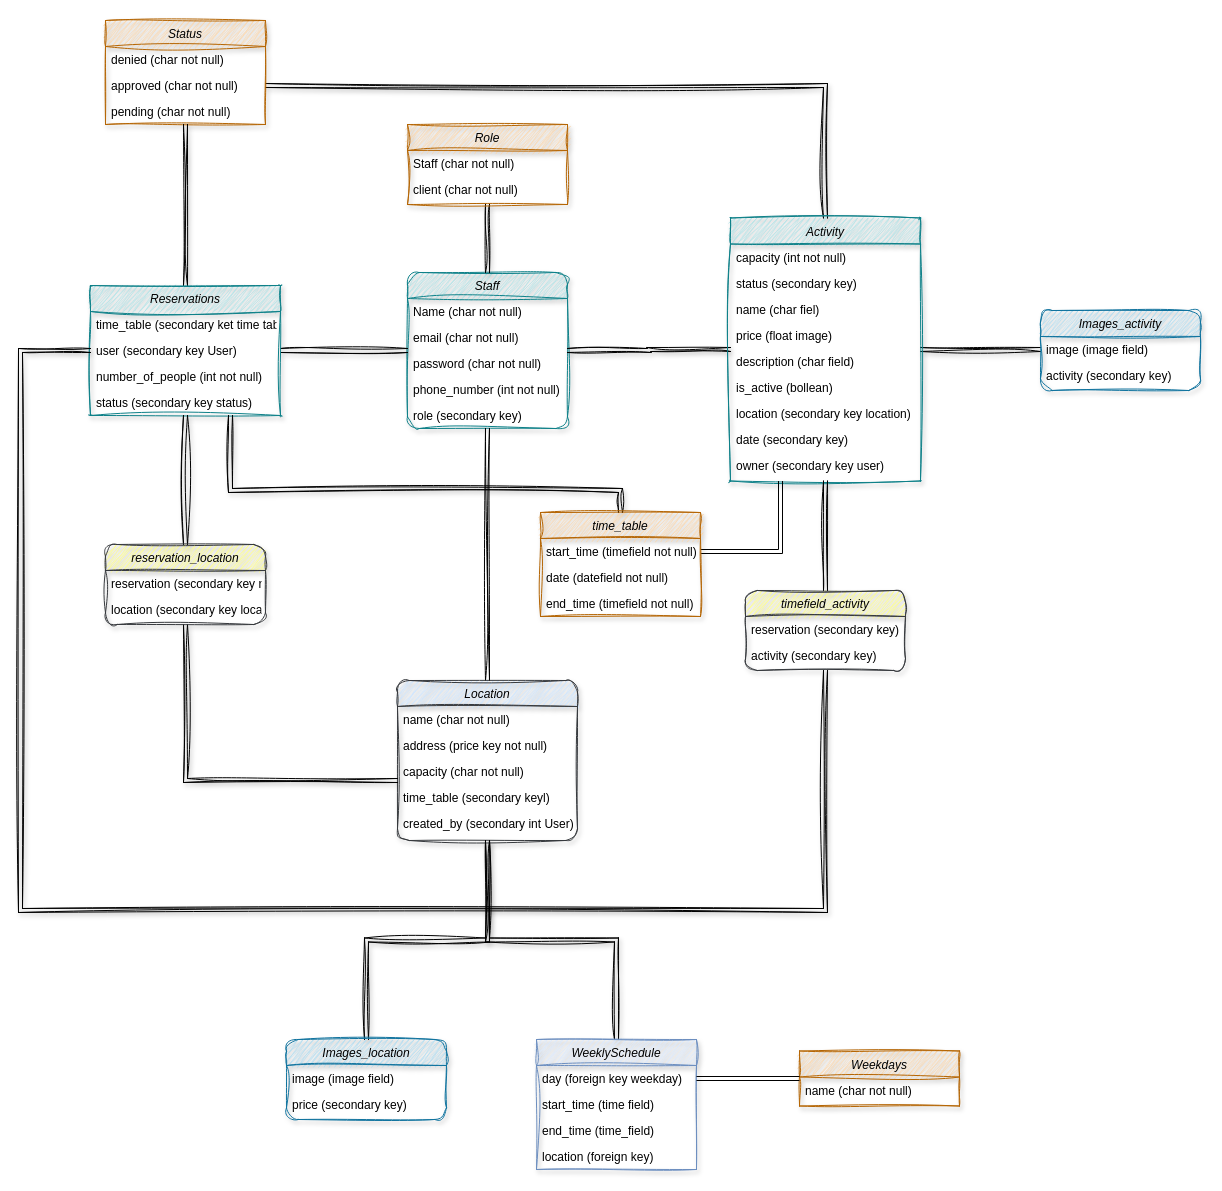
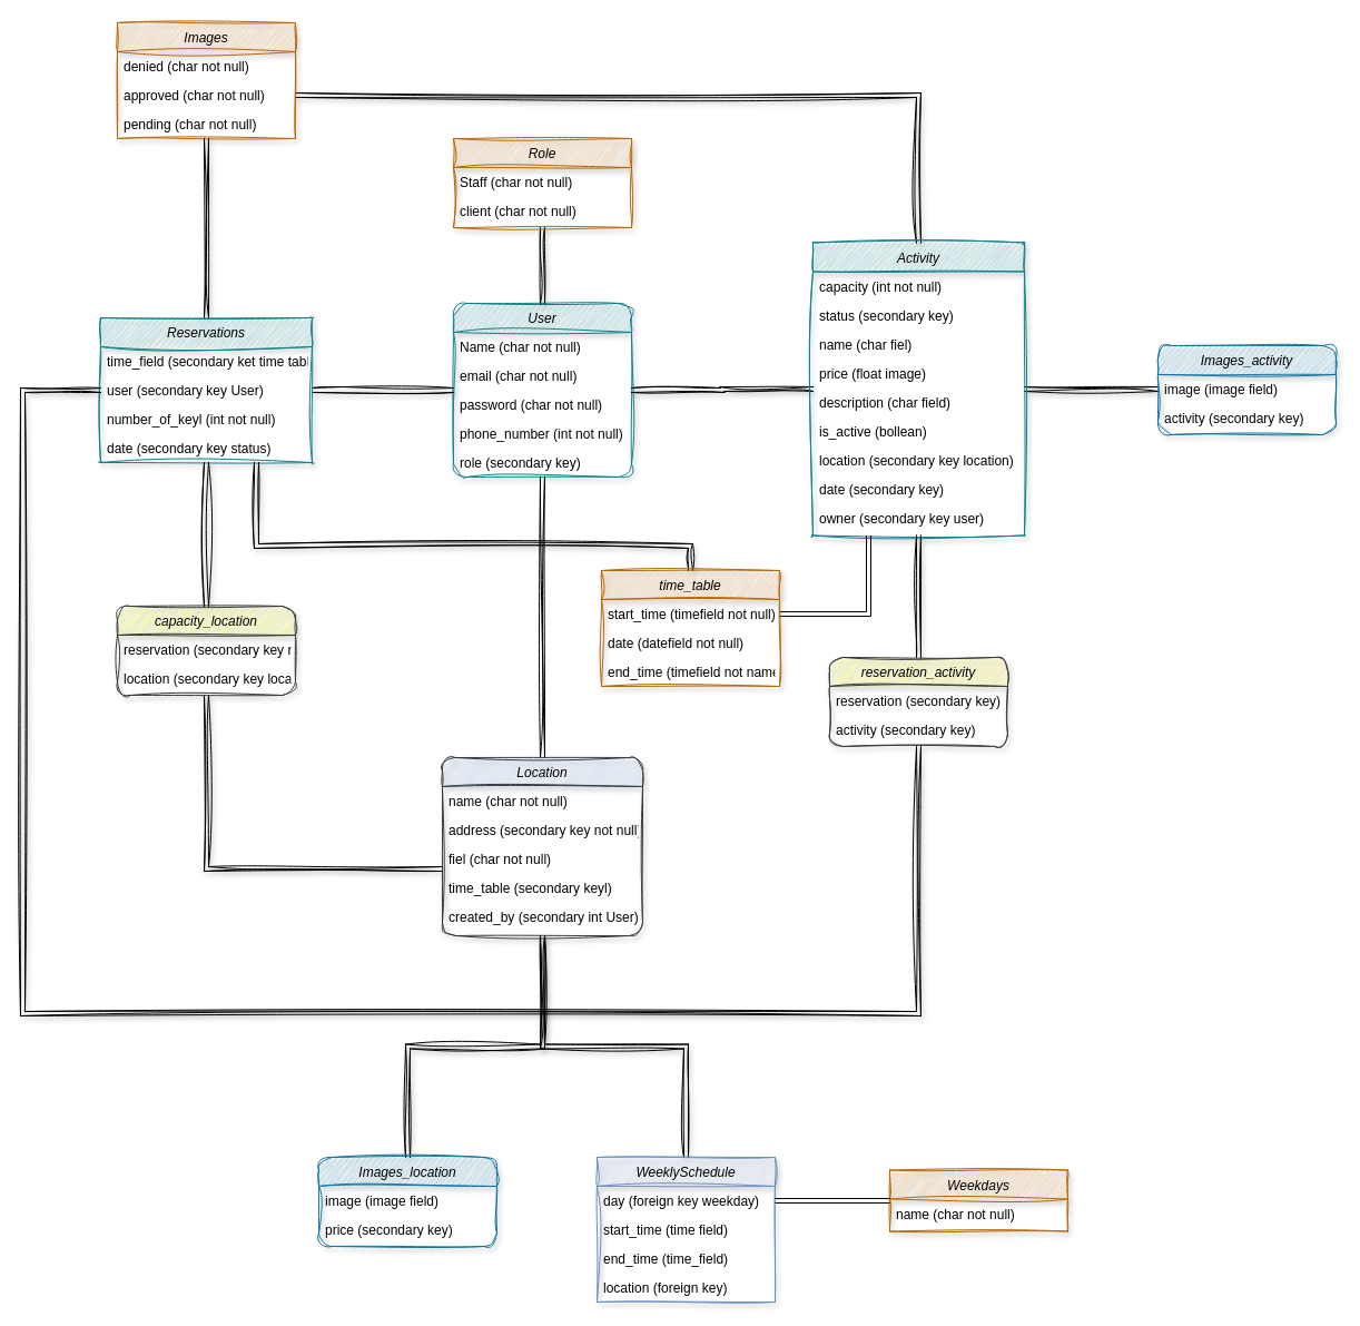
- <mxCell id="36" value="Status" style="swimlane;fontStyle=2;align=center;verticalAlign=top;childLayout=stackLayout;horizontal=1;startSize=26;horizontalStack=0;resizeParent=1;resizeLast=0;collapsible=1;marginBottom=0;rounded=0;shadow=1;strokeWidth=1;fillColor=#fad7ac;strokeColor=#b46504;fillStyle=zigzag;sketch=1;curveFitting=1;jiggle=2;" parent="1" vertex="1"><mxGeometry x="105" y="20" width="160" height="104" as="geometry"><mxRectangle x="230" y="140" width="160" height="26" as="alternateBounds" /></mxGeometry></mxCell>
+ <mxCell id="36" value="Images" style="swimlane;fontStyle=2;align=center;verticalAlign=top;childLayout=stackLayout;horizontal=1;startSize=26;horizontalStack=0;resizeParent=1;resizeLast=0;collapsible=1;marginBottom=0;rounded=0;shadow=1;strokeWidth=1;fillColor=#fad7ac;strokeColor=#b46504;fillStyle=zigzag;sketch=1;curveFitting=1;jiggle=2;" parent="1" vertex="1"><mxGeometry x="105" y="20" width="160" height="104" as="geometry"><mxRectangle x="230" y="140" width="160" height="26" as="alternateBounds" /></mxGeometry></mxCell>
- <mxCell id="2" value="Staff" style="swimlane;fontStyle=2;align=center;verticalAlign=top;childLayout=stackLayout;horizontal=1;startSize=26;horizontalStack=0;resizeParent=1;resizeLast=0;collapsible=1;marginBottom=0;rounded=1;shadow=1;strokeWidth=1;fillColor=#b0e3e6;strokeColor=#0e8088;gradientColor=none;fillStyle=zigzag;sketch=1;curveFitting=1;jiggle=2;glass=0;" parent="1" vertex="1"><mxGeometry x="407" y="272" width="160" height="156" as="geometry"><mxRectangle x="230" y="140" width="160" height="26" as="alternateBounds" /></mxGeometry></mxCell>
+ <mxCell id="2" value="User" style="swimlane;fontStyle=2;align=center;verticalAlign=top;childLayout=stackLayout;horizontal=1;startSize=26;horizontalStack=0;resizeParent=1;resizeLast=0;collapsible=1;marginBottom=0;rounded=1;shadow=1;strokeWidth=1;fillColor=#b0e3e6;strokeColor=#0e8088;gradientColor=none;fillStyle=zigzag;sketch=1;curveFitting=1;jiggle=2;glass=0;" parent="1" vertex="1"><mxGeometry x="407" y="272" width="160" height="156" as="geometry"><mxRectangle x="230" y="140" width="160" height="26" as="alternateBounds" /></mxGeometry></mxCell>
- <mxCell id="46" value="time_table (secondary ket time table)" style="text;align=left;verticalAlign=top;spacingLeft=4;spacingRight=4;overflow=hidden;rotatable=0;points=[[0,0.5],[1,0.5]];portConstraint=eastwest;rounded=0;shadow=0;html=0;" parent="45" vertex="1"><mxGeometry y="26" width="190" height="26" as="geometry" /></mxCell>
+ <mxCell id="46" value="time_field (secondary ket time table)" style="text;align=left;verticalAlign=top;spacingLeft=4;spacingRight=4;overflow=hidden;rotatable=0;points=[[0,0.5],[1,0.5]];portConstraint=eastwest;rounded=0;shadow=0;html=0;" parent="45" vertex="1"><mxGeometry y="26" width="190" height="26" as="geometry" /></mxCell>
- <mxCell id="48" value="number_of_people (int not null)" style="text;align=left;verticalAlign=top;spacingLeft=4;spacingRight=4;overflow=hidden;rotatable=0;points=[[0,0.5],[1,0.5]];portConstraint=eastwest;" parent="45" vertex="1"><mxGeometry y="78" width="190" height="26" as="geometry" /></mxCell>
+ <mxCell id="48" value="number_of_keyl (int not null)" style="text;align=left;verticalAlign=top;spacingLeft=4;spacingRight=4;overflow=hidden;rotatable=0;points=[[0,0.5],[1,0.5]];portConstraint=eastwest;" parent="45" vertex="1"><mxGeometry y="78" width="190" height="26" as="geometry" /></mxCell>
- <mxCell id="49" value="status (secondary key status)" style="text;align=left;verticalAlign=top;spacingLeft=4;spacingRight=4;overflow=hidden;rotatable=0;points=[[0,0.5],[1,0.5]];portConstraint=eastwest;" parent="45" vertex="1"><mxGeometry y="104" width="190" height="26" as="geometry" /></mxCell>
+ <mxCell id="49" value="date (secondary key status)" style="text;align=left;verticalAlign=top;spacingLeft=4;spacingRight=4;overflow=hidden;rotatable=0;points=[[0,0.5],[1,0.5]];portConstraint=eastwest;" parent="45" vertex="1"><mxGeometry y="104" width="190" height="26" as="geometry" /></mxCell>
- <mxCell id="52" value="reservation_location" style="swimlane;fontStyle=2;align=center;verticalAlign=top;childLayout=stackLayout;horizontal=1;startSize=26;horizontalStack=0;resizeParent=1;resizeLast=0;collapsible=1;marginBottom=0;rounded=1;shadow=1;strokeWidth=1;fillColor=#ffff88;strokeColor=#36393d;fillStyle=zigzag;sketch=1;curveFitting=1;jiggle=2;" parent="1" vertex="1"><mxGeometry x="105" y="544" width="160" height="80" as="geometry"><mxRectangle x="230" y="140" width="160" height="26" as="alternateBounds" /></mxGeometry></mxCell>
+ <mxCell id="52" value="capacity_location" style="swimlane;fontStyle=2;align=center;verticalAlign=top;childLayout=stackLayout;horizontal=1;startSize=26;horizontalStack=0;resizeParent=1;resizeLast=0;collapsible=1;marginBottom=0;rounded=1;shadow=1;strokeWidth=1;fillColor=#ffff88;strokeColor=#36393d;fillStyle=zigzag;sketch=1;curveFitting=1;jiggle=2;" parent="1" vertex="1"><mxGeometry x="105" y="544" width="160" height="80" as="geometry"><mxRectangle x="230" y="140" width="160" height="26" as="alternateBounds" /></mxGeometry></mxCell>
- <mxCell id="65" value="end_time (timefield not null)" style="text;align=left;verticalAlign=top;spacingLeft=4;spacingRight=4;overflow=hidden;rotatable=0;points=[[0,0.5],[1,0.5]];portConstraint=eastwest;rounded=0;shadow=0;html=0;" parent="62" vertex="1"><mxGeometry y="78" width="160" height="26" as="geometry" /></mxCell>
+ <mxCell id="65" value="end_time (timefield not name)" style="text;align=left;verticalAlign=top;spacingLeft=4;spacingRight=4;overflow=hidden;rotatable=0;points=[[0,0.5],[1,0.5]];portConstraint=eastwest;rounded=0;shadow=0;html=0;" parent="62" vertex="1"><mxGeometry y="78" width="160" height="26" as="geometry" /></mxCell>
- <mxCell id="57" value="timefield_activity" style="swimlane;fontStyle=2;align=center;verticalAlign=top;childLayout=stackLayout;horizontal=1;startSize=26;horizontalStack=0;resizeParent=1;resizeLast=0;collapsible=1;marginBottom=0;rounded=1;shadow=1;strokeWidth=1;fillColor=#ffff88;strokeColor=#36393d;fillStyle=zigzag;sketch=1;curveFitting=1;jiggle=2;" parent="1" vertex="1"><mxGeometry x="745" y="590" width="160" height="80" as="geometry"><mxRectangle x="230" y="140" width="160" height="26" as="alternateBounds" /></mxGeometry></mxCell>
+ <mxCell id="57" value="reservation_activity" style="swimlane;fontStyle=2;align=center;verticalAlign=top;childLayout=stackLayout;horizontal=1;startSize=26;horizontalStack=0;resizeParent=1;resizeLast=0;collapsible=1;marginBottom=0;rounded=1;shadow=1;strokeWidth=1;fillColor=#ffff88;strokeColor=#36393d;fillStyle=zigzag;sketch=1;curveFitting=1;jiggle=2;" parent="1" vertex="1"><mxGeometry x="745" y="590" width="160" height="80" as="geometry"><mxRectangle x="230" y="140" width="160" height="26" as="alternateBounds" /></mxGeometry></mxCell>
- <mxCell id="16" value="address (price key not null)" style="text;align=left;verticalAlign=top;spacingLeft=4;spacingRight=4;overflow=hidden;rotatable=0;points=[[0,0.5],[1,0.5]];portConstraint=eastwest;rounded=0;shadow=0;html=0;" parent="14" vertex="1"><mxGeometry y="52" width="180" height="26" as="geometry" /></mxCell>
+ <mxCell id="16" value="address (secondary key not null)" style="text;align=left;verticalAlign=top;spacingLeft=4;spacingRight=4;overflow=hidden;rotatable=0;points=[[0,0.5],[1,0.5]];portConstraint=eastwest;rounded=0;shadow=0;html=0;" parent="14" vertex="1"><mxGeometry y="52" width="180" height="26" as="geometry" /></mxCell>
- <mxCell id="17" value="capacity (char not null)" style="text;align=left;verticalAlign=top;spacingLeft=4;spacingRight=4;overflow=hidden;rotatable=0;points=[[0,0.5],[1,0.5]];portConstraint=eastwest;rounded=0;shadow=0;html=0;" parent="14" vertex="1"><mxGeometry y="78" width="180" height="26" as="geometry" /></mxCell>
+ <mxCell id="17" value="fiel (char not null)" style="text;align=left;verticalAlign=top;spacingLeft=4;spacingRight=4;overflow=hidden;rotatable=0;points=[[0,0.5],[1,0.5]];portConstraint=eastwest;rounded=0;shadow=0;html=0;" parent="14" vertex="1"><mxGeometry y="78" width="180" height="26" as="geometry" /></mxCell>
